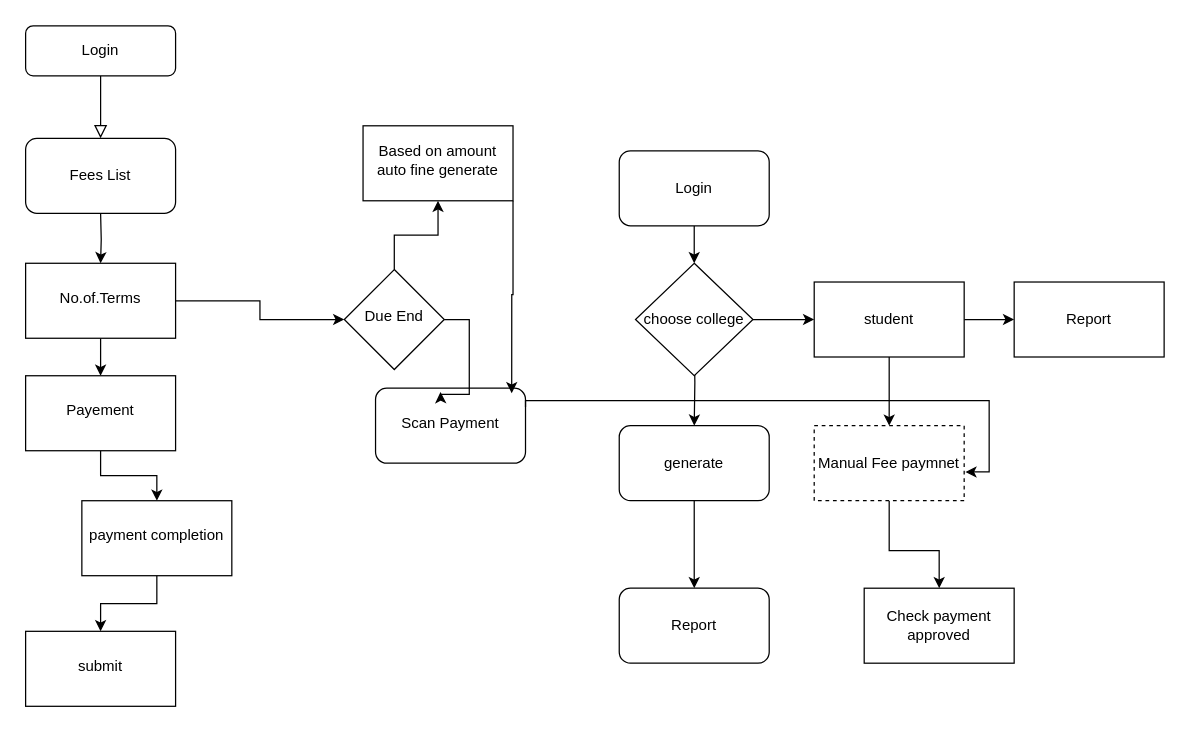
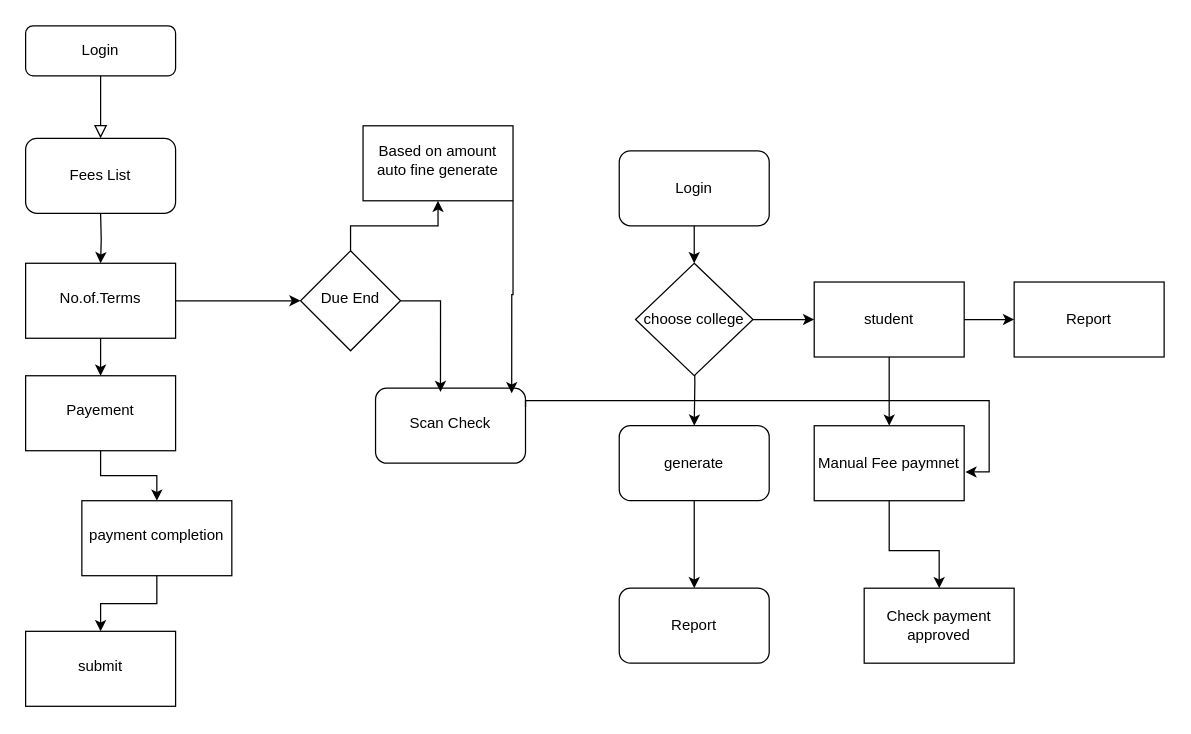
- <mxCell id="30" value="Due End" style="rhombus;whiteSpace=wrap;html=1;shadow=0;strokeWidth=1;spacing=6;spacingTop=-4;" parent="1" vertex="1"><mxGeometry x="275" y="215" width="80" height="80" as="geometry" /></mxCell>
+ <mxCell id="30" value="Due End" style="rhombus;whiteSpace=wrap;html=1;shadow=0;strokeWidth=1;spacing=6;spacingTop=-4;" parent="1" vertex="1"><mxGeometry x="240" y="200" width="80" height="80" as="geometry" /></mxCell>
- <mxCell id="31" value="Scan Payment" style="rounded=1;whiteSpace=wrap;html=1;shadow=0;strokeWidth=1;spacing=6;spacingTop=-4;" parent="1" vertex="1"><mxGeometry x="300" y="310" width="120" height="60" as="geometry" /></mxCell>
+ <mxCell id="31" value="Scan Check" style="rounded=1;whiteSpace=wrap;html=1;shadow=0;strokeWidth=1;spacing=6;spacingTop=-4;" parent="1" vertex="1"><mxGeometry x="300" y="310" width="120" height="60" as="geometry" /></mxCell>
- <mxCell id="27" value="Manual Fee paymnet" style="whiteSpace=wrap;html=1;dashed=1;" parent="1" vertex="1"><mxGeometry x="651" y="340" width="120" height="60" as="geometry" /></mxCell>
+ <mxCell id="27" value="Manual Fee paymnet" style="whiteSpace=wrap;html=1;" parent="1" vertex="1"><mxGeometry x="651" y="340" width="120" height="60" as="geometry" /></mxCell>
